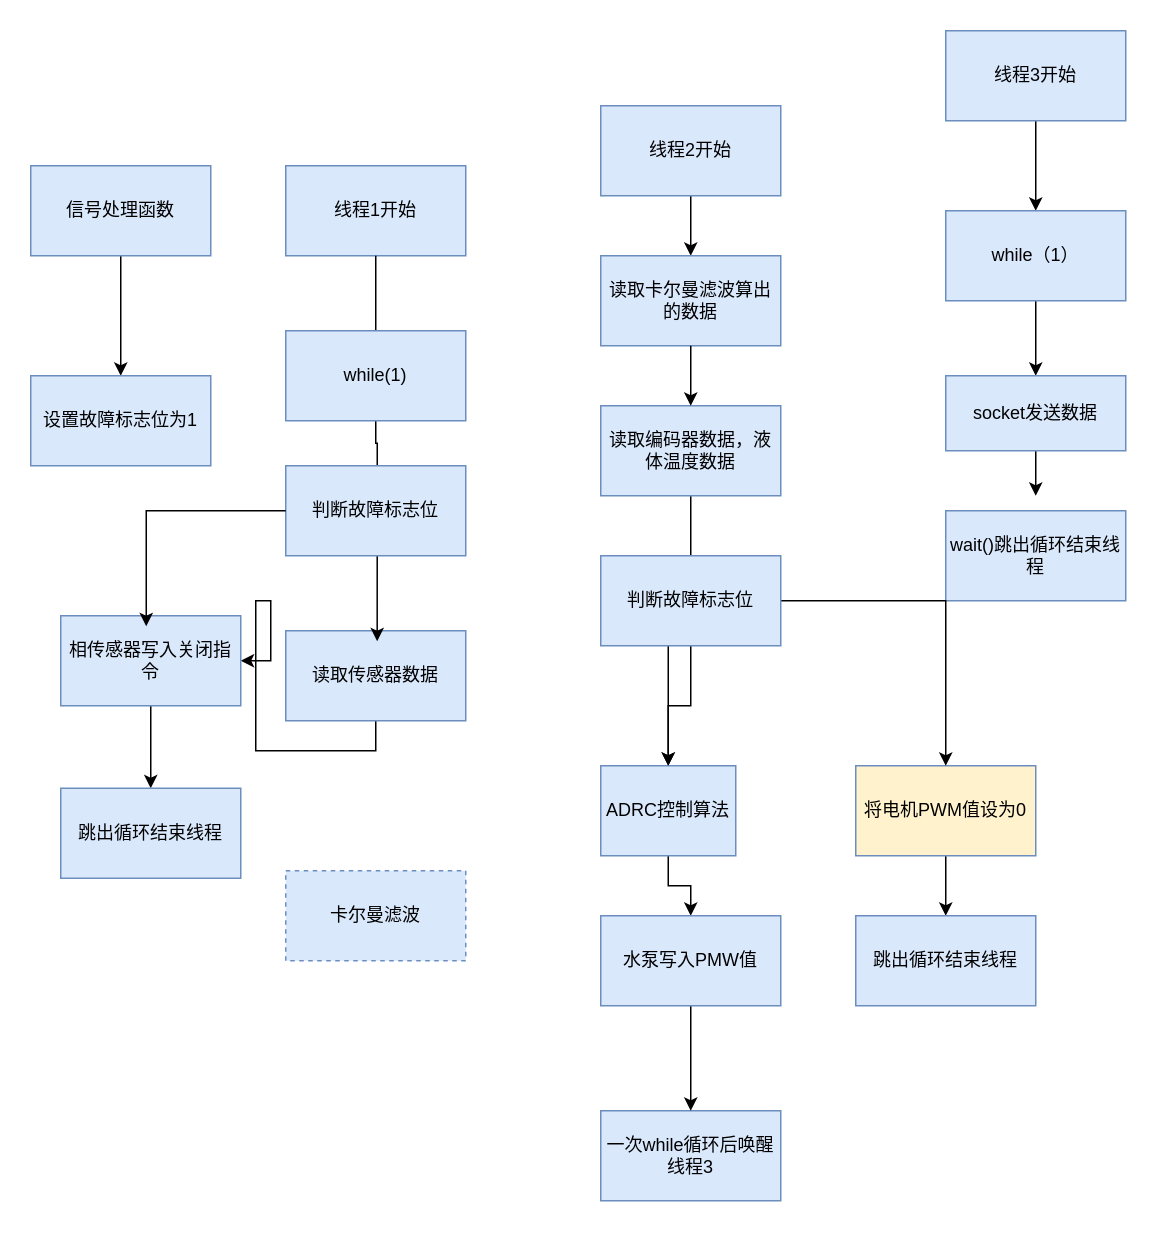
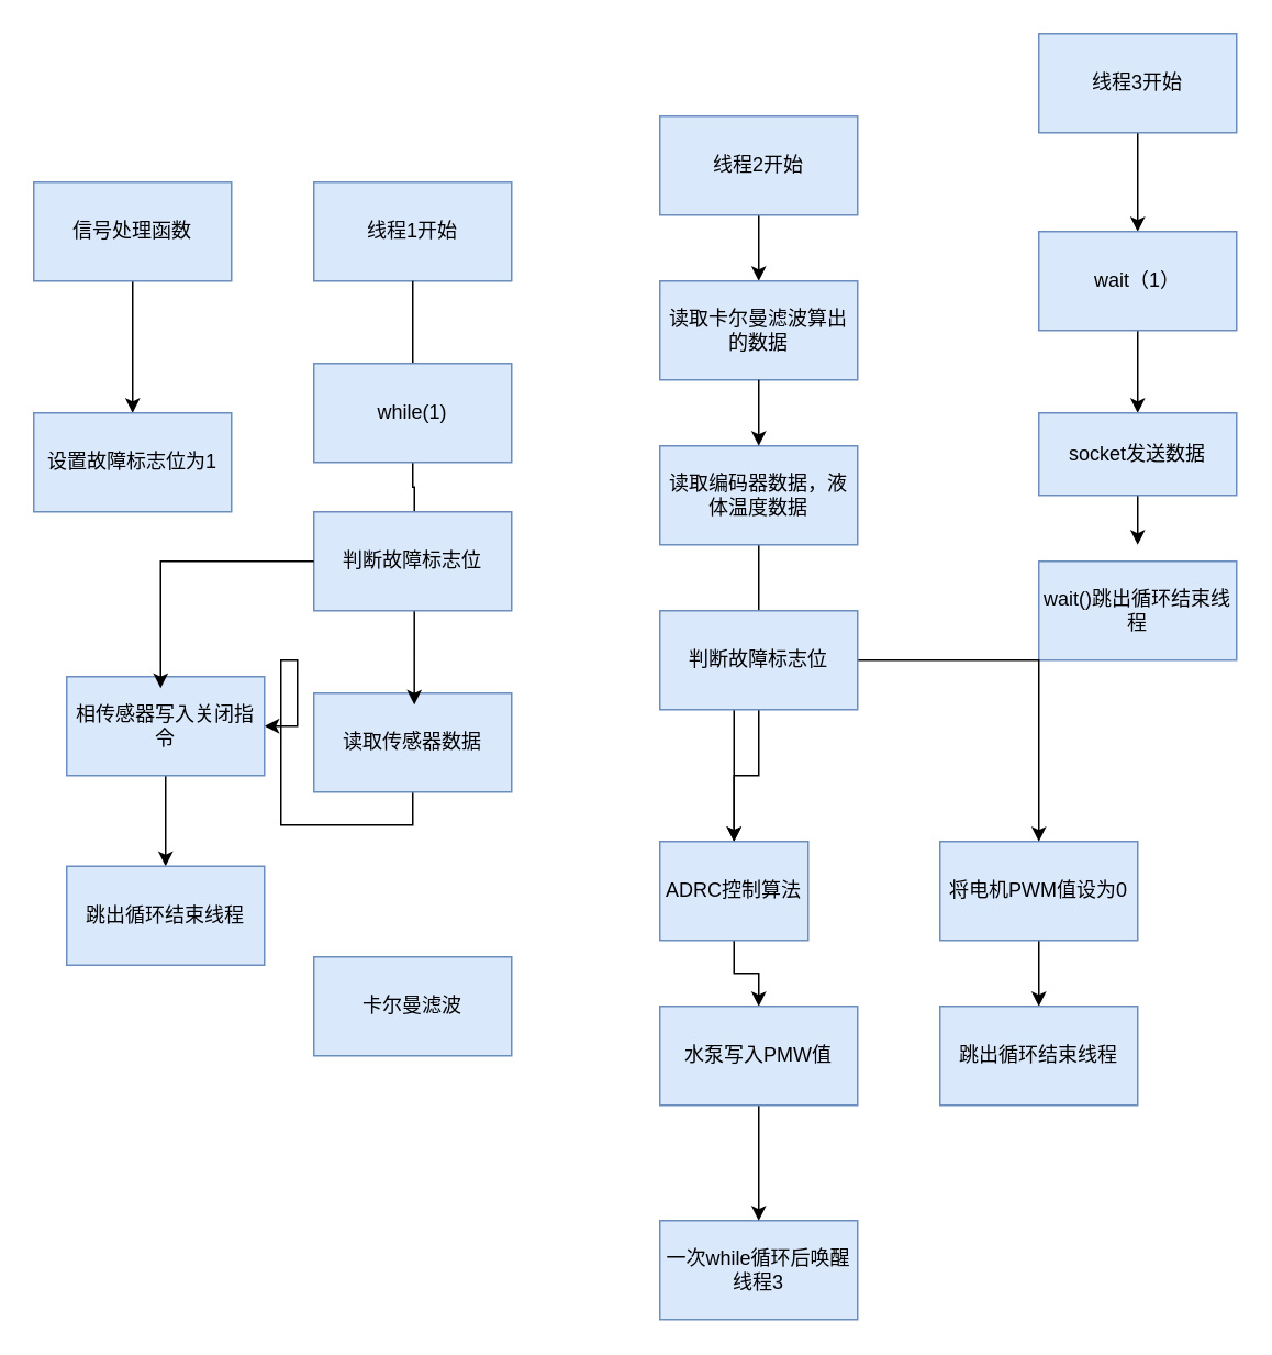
- <mxCell id="18" value="while（1）" style="rounded=0;whiteSpace=wrap;html=1;fillColor=#dae8fc;strokeColor=#6c8ebf;" vertex="1" parent="1"><mxGeometry x="630" y="140" width="120" height="60" as="geometry" /></mxCell>
+ <mxCell id="18" value="wait（1）" style="rounded=0;whiteSpace=wrap;html=1;fillColor=#dae8fc;strokeColor=#6c8ebf;" vertex="1" parent="1"><mxGeometry x="630" y="140" width="120" height="60" as="geometry" /></mxCell>
- <mxCell id="31" value="将电机PWM值设为0" style="rounded=0;whiteSpace=wrap;html=1;fillColor=#fff2cc;strokeColor=#6c8ebf;" vertex="1" parent="1"><mxGeometry x="570" y="510" width="120" height="60" as="geometry" /></mxCell>
+ <mxCell id="31" value="将电机PWM值设为0" style="rounded=0;whiteSpace=wrap;html=1;fillColor=#dae8fc;strokeColor=#6c8ebf;" vertex="1" parent="1"><mxGeometry x="570" y="510" width="120" height="60" as="geometry" /></mxCell>
- <mxCell id="7" value="卡尔曼滤波" style="rounded=0;whiteSpace=wrap;html=1;fillColor=#dae8fc;strokeColor=#6c8ebf;dashed=1;" vertex="1" parent="1"><mxGeometry x="190" y="580" width="120" height="60" as="geometry" /></mxCell>
+ <mxCell id="7" value="卡尔曼滤波" style="rounded=0;whiteSpace=wrap;html=1;fillColor=#dae8fc;strokeColor=#6c8ebf;" vertex="1" parent="1"><mxGeometry x="190" y="580" width="120" height="60" as="geometry" /></mxCell>
